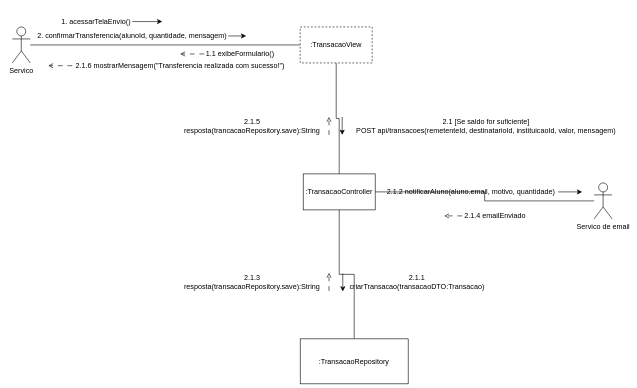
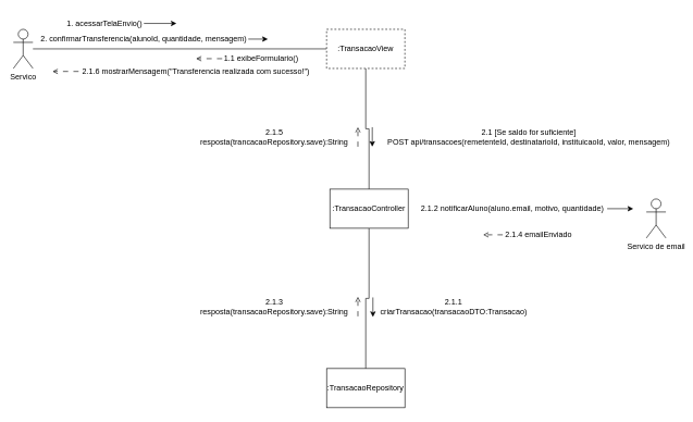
- <mxCell id="7" style="edgeStyle=orthogonalEdgeStyle;rounded=0;orthogonalLoop=1;jettySize=auto;html=1;endArrow=none;startFill=0;" edge="1" parent="1" source="8" target="10"><mxGeometry relative="1" as="geometry" /></mxCell>
- <mxCell id="9" value=":TransacaoRepository" style="rounded=0;whiteSpace=wrap;html=1;" vertex="1" parent="1"><mxGeometry x="500" y="564" width="180" height="75" as="geometry" /></mxCell>
+ <mxCell id="9" value=":TransacaoRepository" style="rounded=0;whiteSpace=wrap;html=1;" vertex="1" parent="1"><mxGeometry x="500" y="564" width="120" height="60" as="geometry" /></mxCell>
